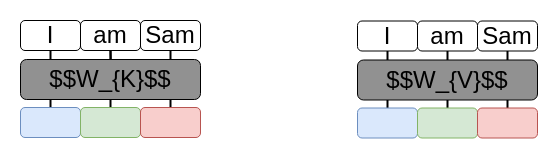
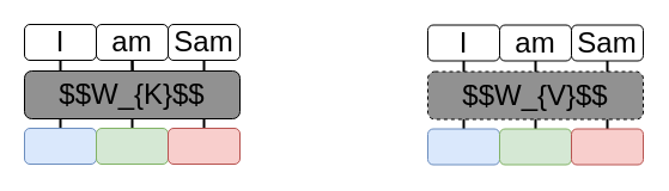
- <mxCell id="19" value="$$W_{V}$$" style="rounded=1;whiteSpace=wrap;html=1;strokeWidth=1;fontSize=24;fontColor=#000000;fillColor=#919191;" vertex="1" parent="1"><mxGeometry x="357" y="59.5" width="180" height="40" as="geometry" /></mxCell>
+ <mxCell id="19" value="$$W_{V}$$" style="rounded=1;whiteSpace=wrap;html=1;strokeWidth=1;fontSize=24;fontColor=#000000;fillColor=#919191;dashed=1;" vertex="1" parent="1"><mxGeometry x="357" y="59.5" width="180" height="40" as="geometry" /></mxCell>
